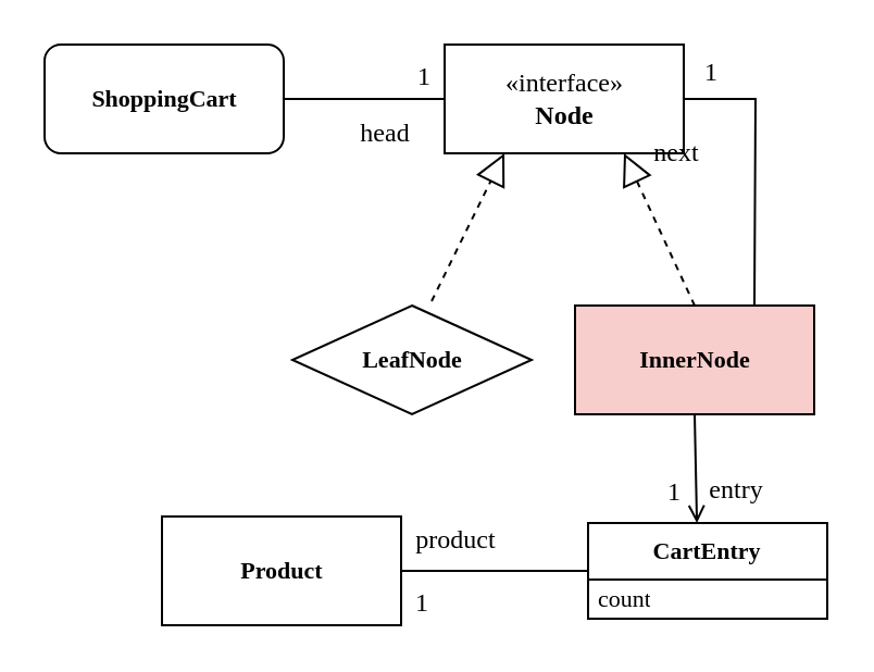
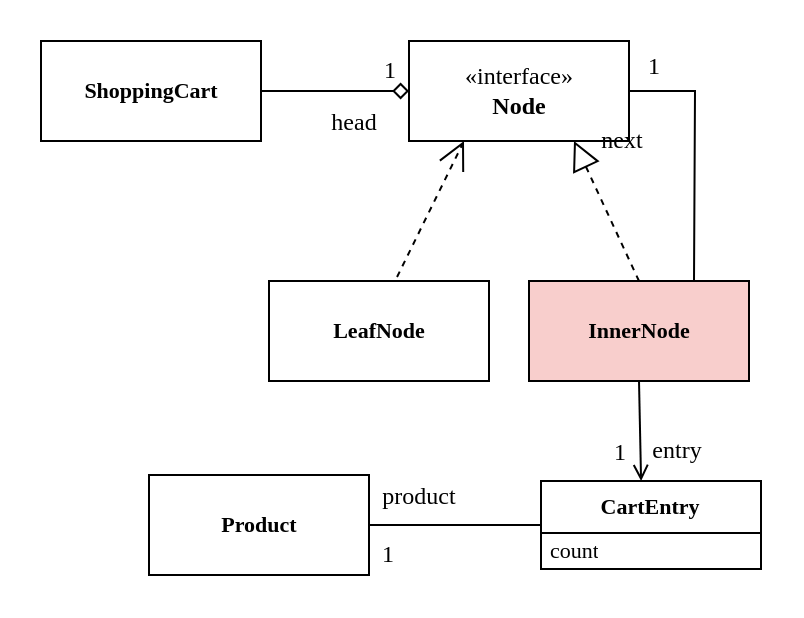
- <mxCell id="12" value="ShoppingCart" style="html=1;fontFamily=Alegreya Sans;fontStyle=1;fontSize=11;fontSource=https%3A%2F%2Ffonts.googleapis.com%2Fcss%3Ffamily%3DAlegreya%2BSans;rounded=1;" parent="1" vertex="1"><mxGeometry x="20" y="20" width="110" height="50" as="geometry" /></mxCell>
+ <mxCell id="12" value="ShoppingCart" style="html=1;fontFamily=Alegreya Sans;fontStyle=1;fontSize=11;fontSource=https%3A%2F%2Ffonts.googleapis.com%2Fcss%3Ffamily%3DAlegreya%2BSans;" parent="1" vertex="1"><mxGeometry x="20" y="20" width="110" height="50" as="geometry" /></mxCell>
- <mxCell id="13" value="" style="endArrow=none;shadow=0;strokeWidth=1;rounded=0;endFill=0;elbow=vertical;" parent="1" source="12" target="2" edge="1"><mxGeometry x="0.5" y="41" relative="1" as="geometry"><mxPoint x="80" y="-60" as="sourcePoint" /><mxPoint x="280" y="-60" as="targetPoint" /><mxPoint x="-40" y="32" as="offset" /></mxGeometry></mxCell>
+ <mxCell id="13" value="" style="endArrow=diamond;shadow=0;strokeWidth=1;rounded=0;endFill=0;elbow=vertical;" parent="1" source="12" target="2" edge="1"><mxGeometry x="0.5" y="41" relative="1" as="geometry"><mxPoint x="80" y="-60" as="sourcePoint" /><mxPoint x="280" y="-60" as="targetPoint" /><mxPoint x="-40" y="32" as="offset" /></mxGeometry></mxCell>
- <mxCell id="5" value="" style="endArrow=block;dashed=1;endFill=0;endSize=12;html=1;fontFamily=Alegreya Sans;fontSource=https%3A%2F%2Ffonts.googleapis.com%2Fcss%3Ffamily%3DAlegreya%2BSans;entryX=0.25;entryY=1;entryDx=0;entryDy=0;exitX=0.582;exitY=-0.04;exitDx=0;exitDy=0;exitPerimeter=0;" parent="1" source="3" target="2" edge="1"><mxGeometry width="160" relative="1" as="geometry"><mxPoint x="109" y="310" as="sourcePoint" /><mxPoint x="269" y="310" as="targetPoint" /></mxGeometry></mxCell>
+ <mxCell id="5" value="" style="endArrow=open;dashed=1;endFill=0;endSize=12;html=1;fontFamily=Alegreya Sans;fontSource=https%3A%2F%2Ffonts.googleapis.com%2Fcss%3Ffamily%3DAlegreya%2BSans;entryX=0.25;entryY=1;entryDx=0;entryDy=0;exitX=0.582;exitY=-0.04;exitDx=0;exitDy=0;exitPerimeter=0;" parent="1" source="3" target="2" edge="1"><mxGeometry width="160" relative="1" as="geometry"><mxPoint x="109" y="310" as="sourcePoint" /><mxPoint x="269" y="310" as="targetPoint" /></mxGeometry></mxCell>
- <mxCell id="3" value="LeafNode" style="rhombus;html=1;fontFamily=Alegreya Sans;fontStyle=1;fontSize=11;fontSource=https%3A%2F%2Ffonts.googleapis.com%2Fcss%3Ffamily%3DAlegreya%2BSans;" parent="1" vertex="1"><mxGeometry x="134" y="140" width="110" height="50" as="geometry" /></mxCell>
+ <mxCell id="3" value="LeafNode" style="html=1;fontFamily=Alegreya Sans;fontStyle=1;fontSize=11;fontSource=https%3A%2F%2Ffonts.googleapis.com%2Fcss%3Ffamily%3DAlegreya%2BSans;" parent="1" vertex="1"><mxGeometry x="134" y="140" width="110" height="50" as="geometry" /></mxCell>
